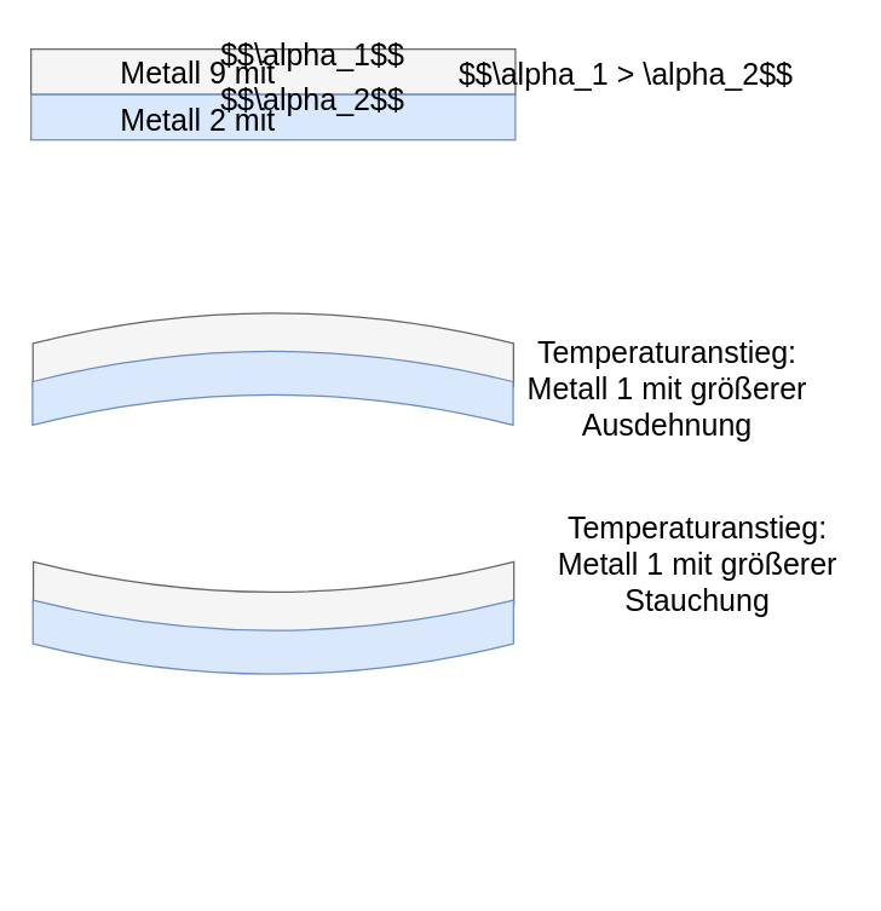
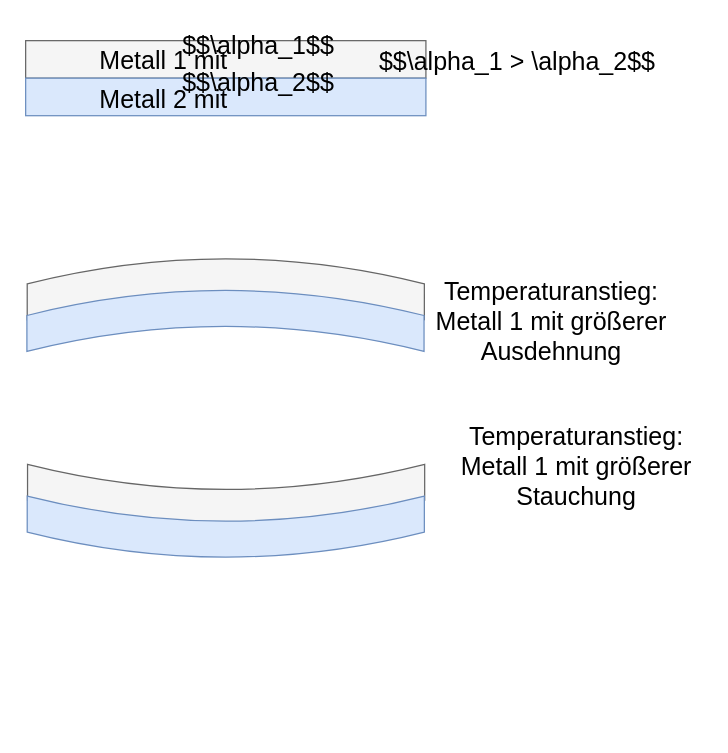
- <mxCell id="4" value="Metall 9 mit" style="text;html=1;resizable=0;autosize=1;align=center;verticalAlign=middle;points=[];fillColor=none;strokeColor=none;rounded=0;fontSize=20;" vertex="1" parent="1"><mxGeometry x="70" y="32" width="120" height="30" as="geometry" /></mxCell>
+ <mxCell id="4" value="Metall 1 mit" style="text;html=1;resizable=0;autosize=1;align=center;verticalAlign=middle;points=[];fillColor=none;strokeColor=none;rounded=0;fontSize=20;" vertex="1" parent="1"><mxGeometry x="70" y="32" width="120" height="30" as="geometry" /></mxCell>
